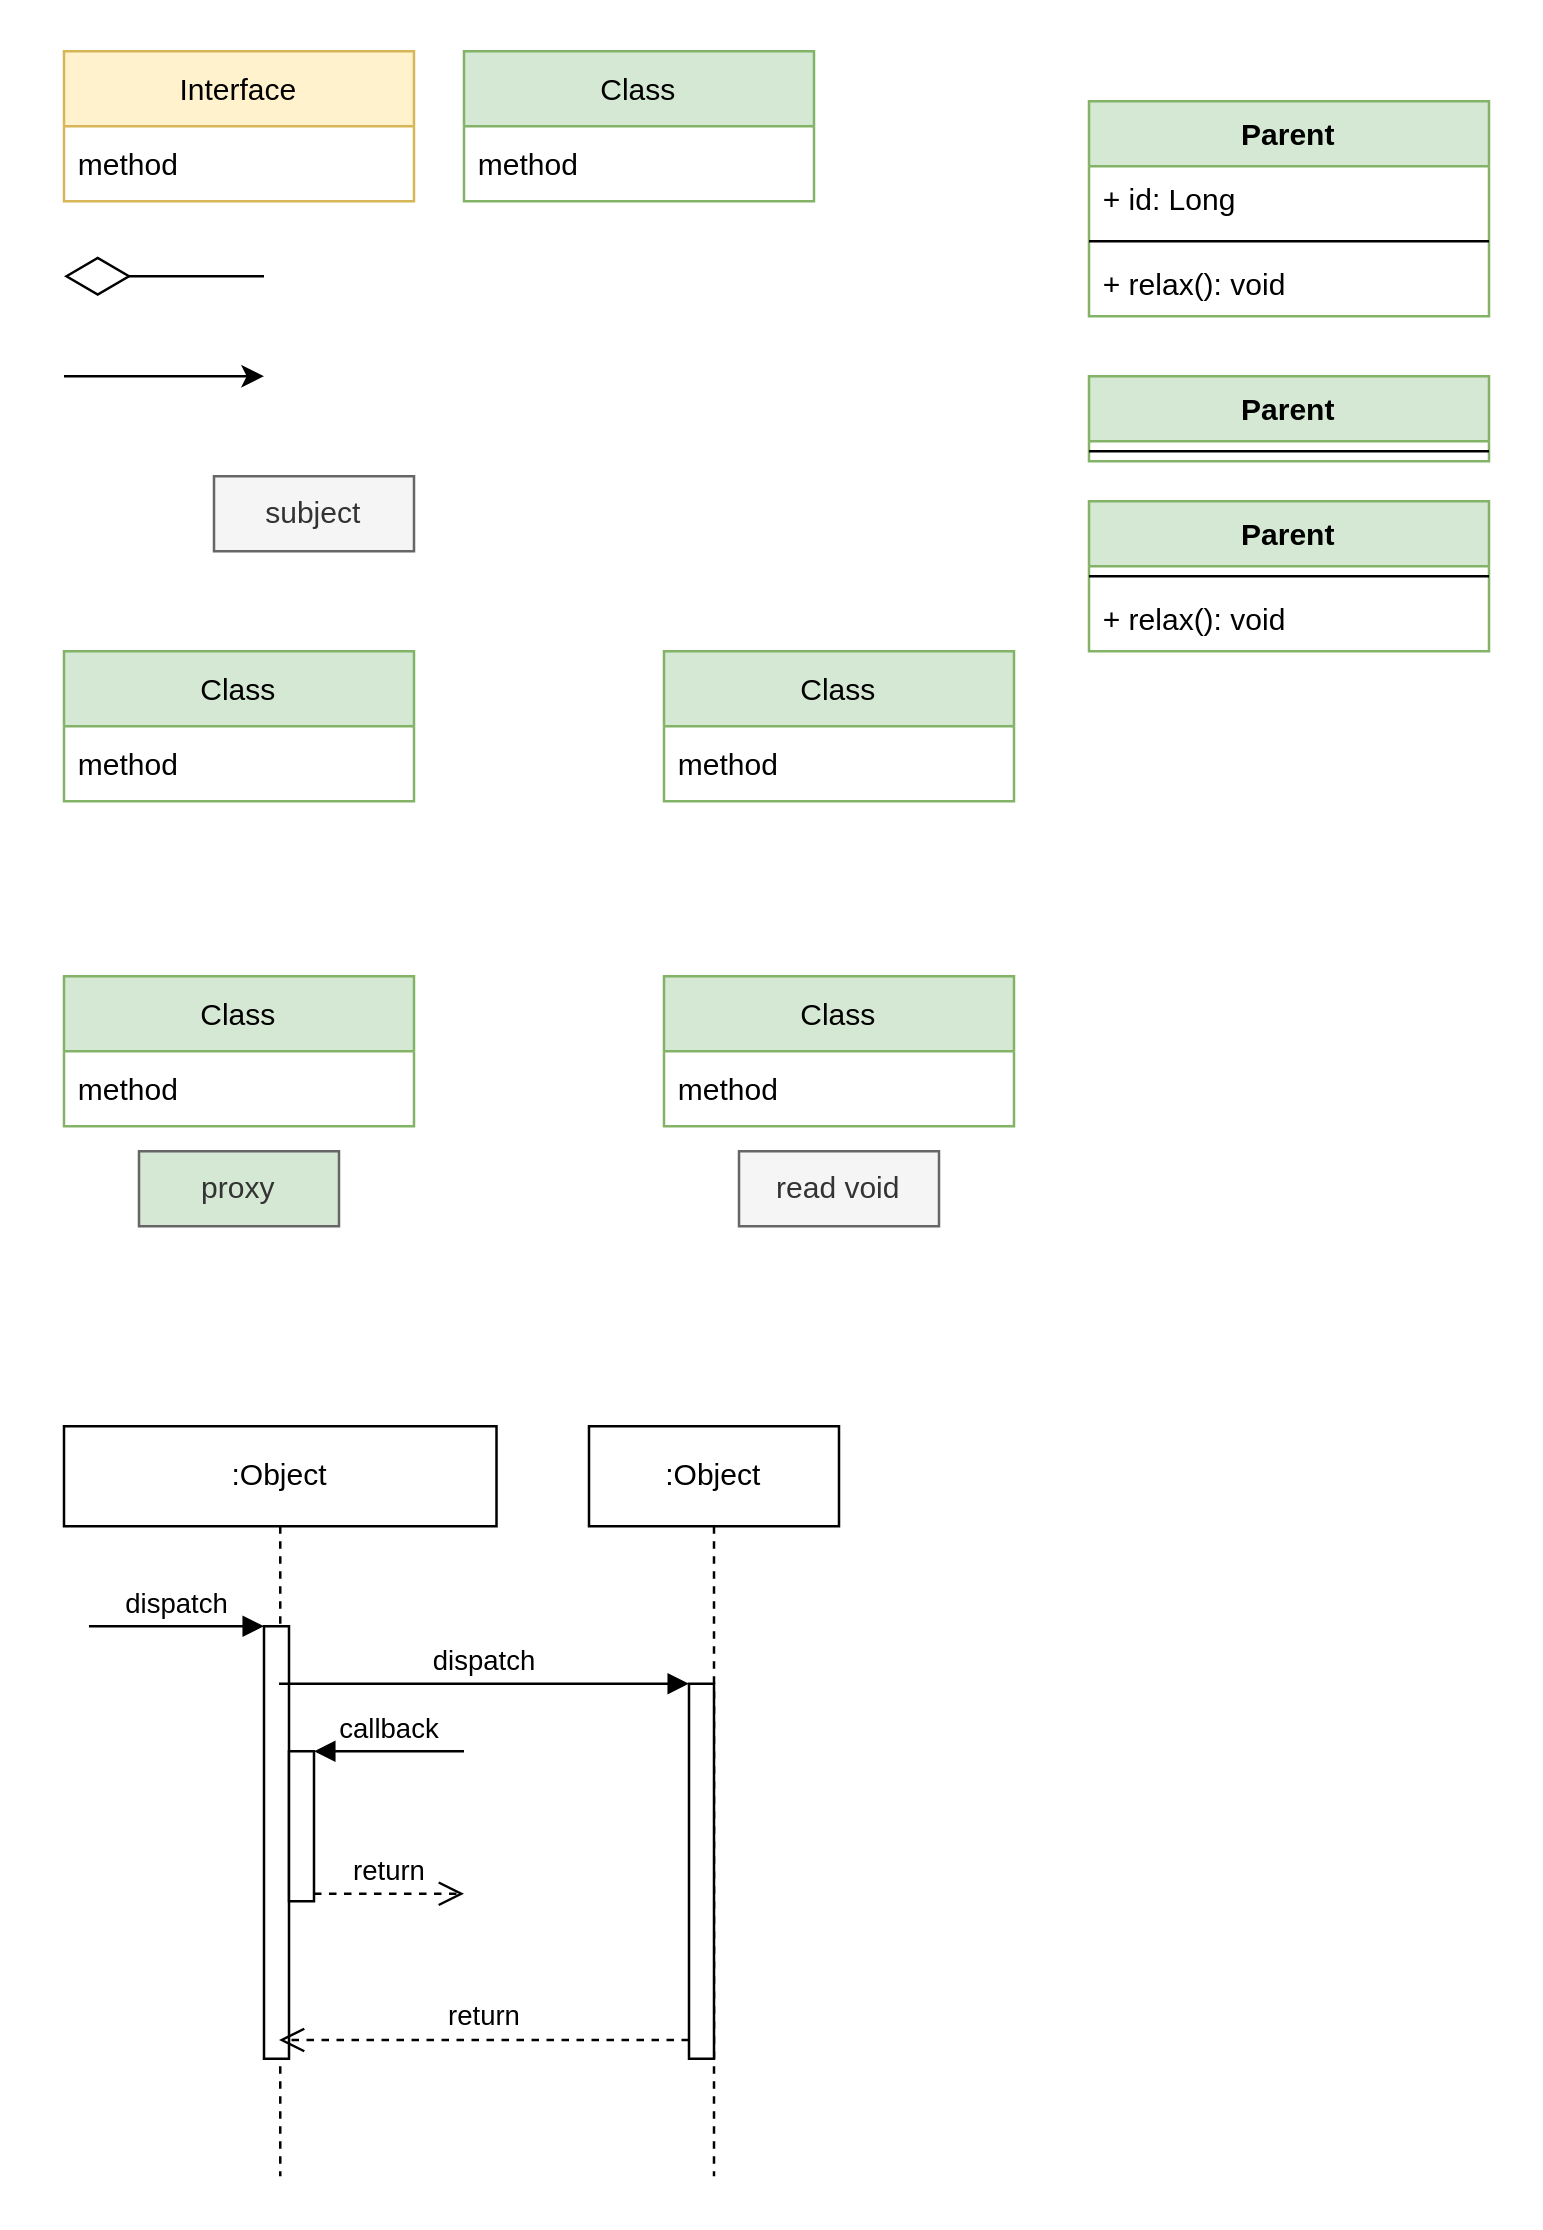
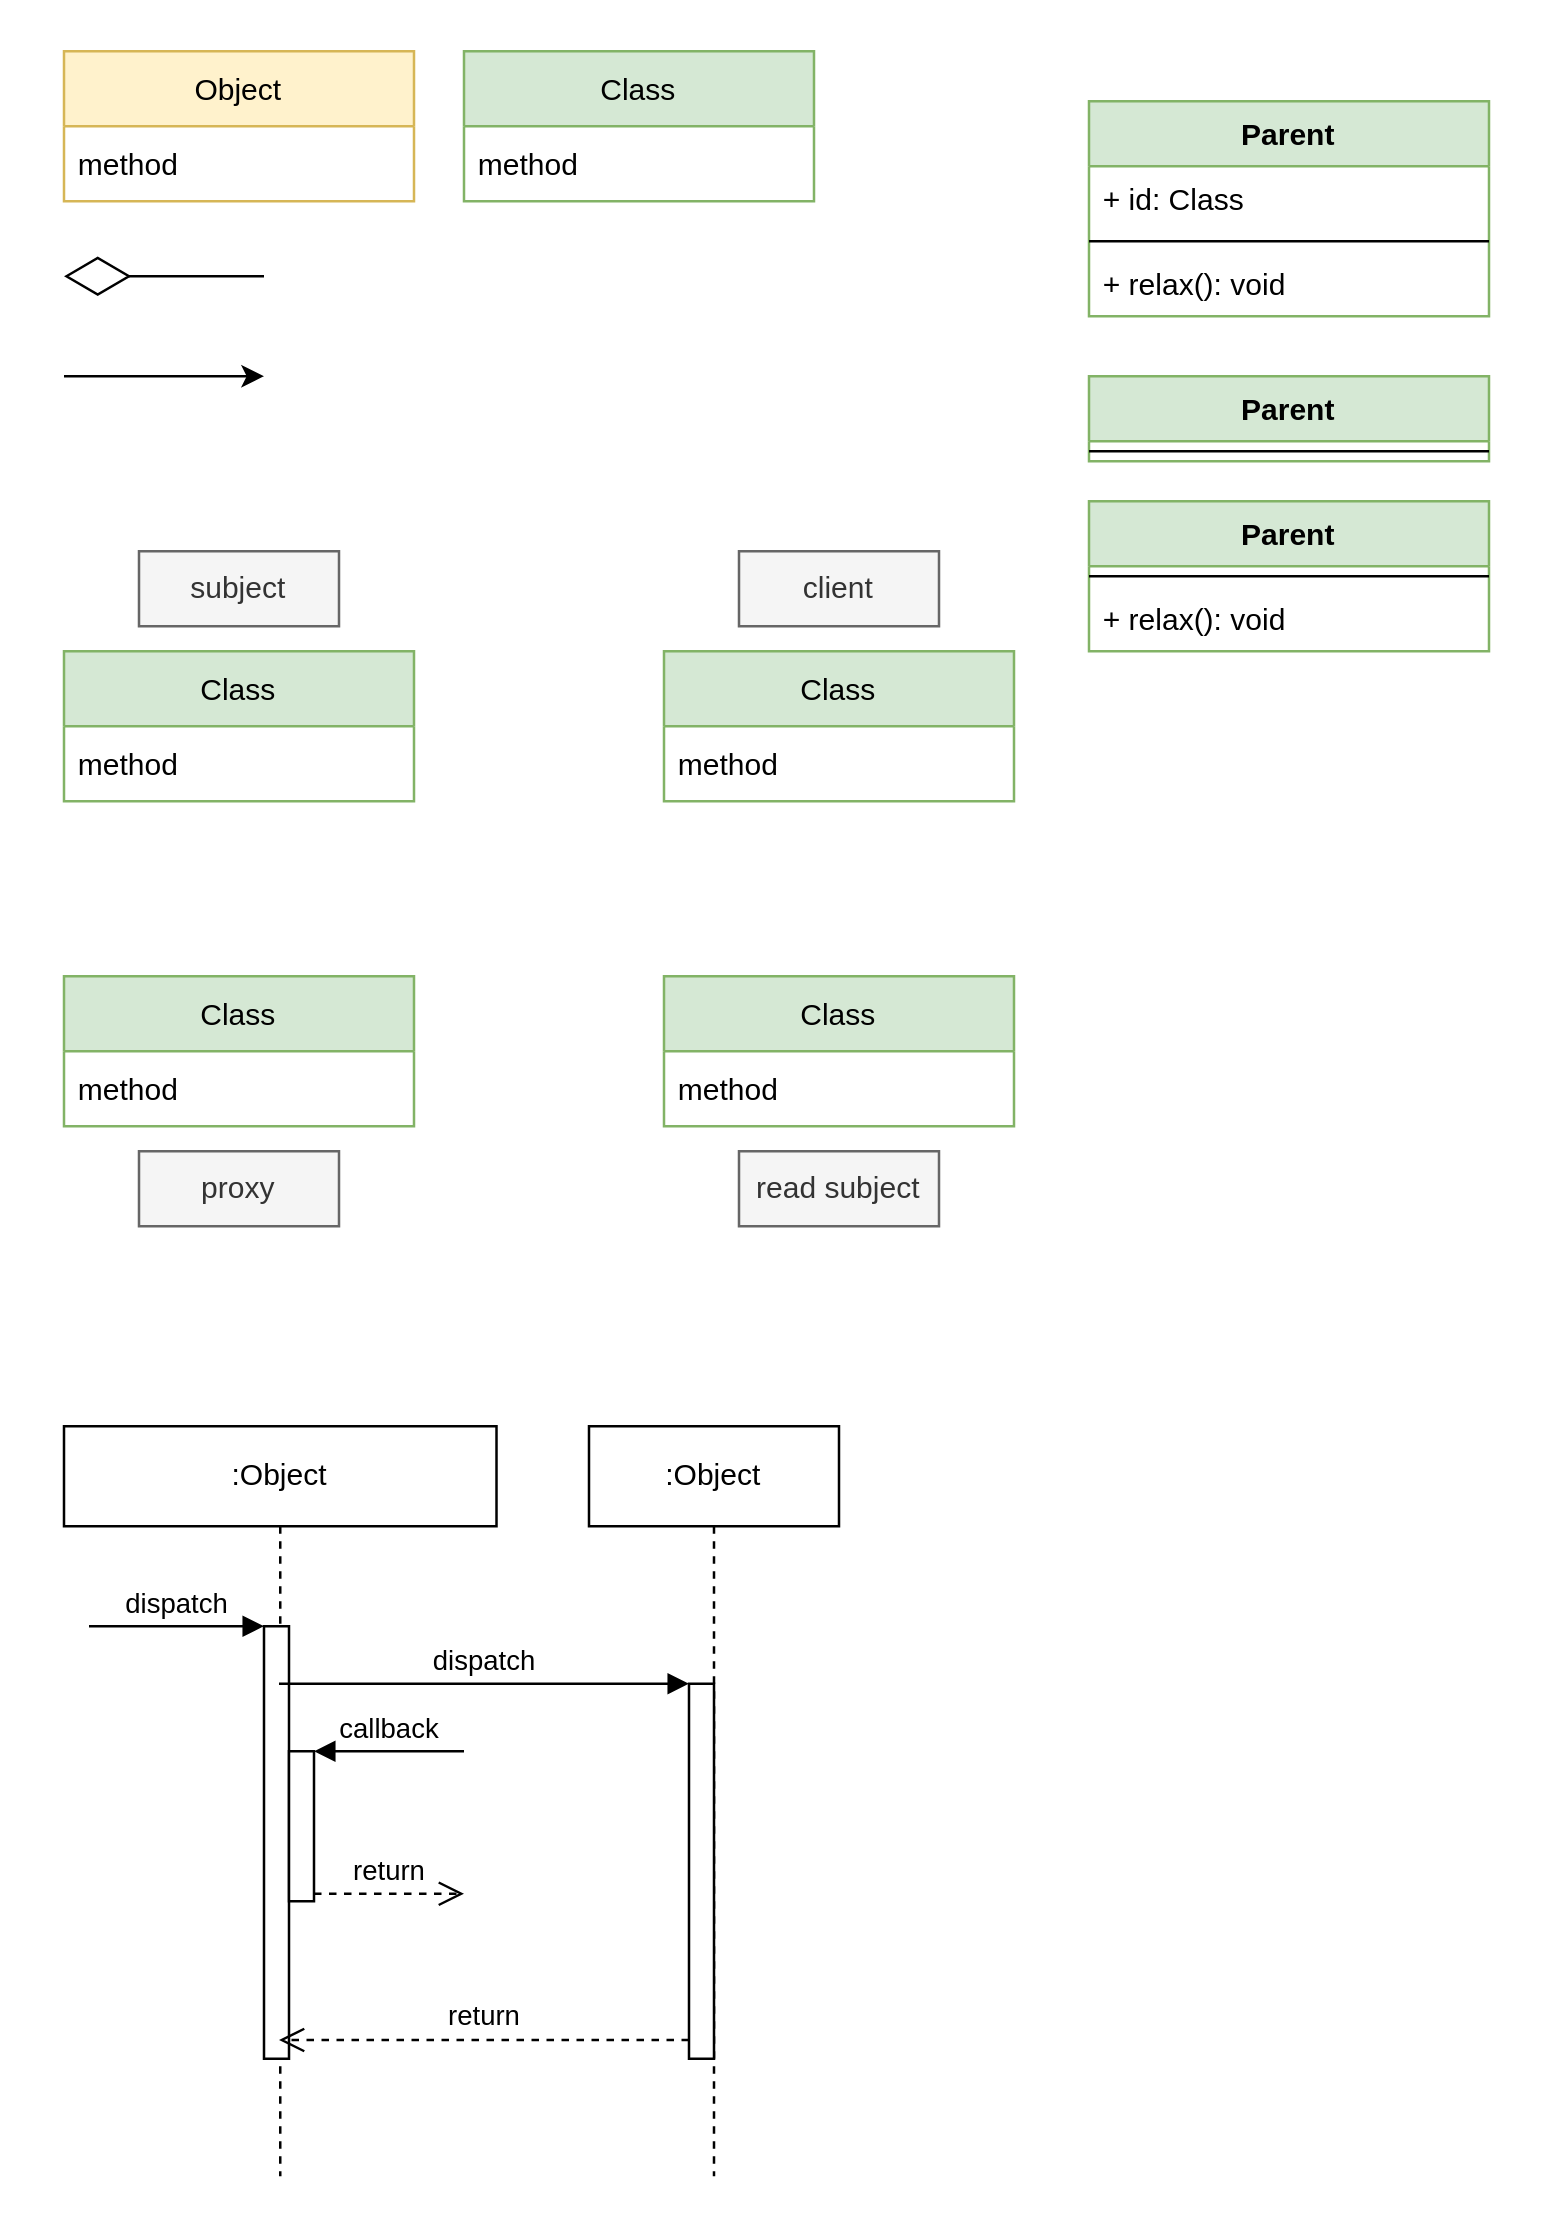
- <mxCell id="2" value="Interface" style="swimlane;fontStyle=0;childLayout=stackLayout;horizontal=1;startSize=30;horizontalStack=0;resizeParent=1;resizeParentMax=0;resizeLast=0;collapsible=1;marginBottom=0;fillColor=#fff2cc;strokeColor=#d6b656;" parent="1" vertex="1"><mxGeometry x="20" y="20" width="140" height="60" as="geometry" /></mxCell>
+ <mxCell id="2" value="Object" style="swimlane;fontStyle=0;childLayout=stackLayout;horizontal=1;startSize=30;horizontalStack=0;resizeParent=1;resizeParentMax=0;resizeLast=0;collapsible=1;marginBottom=0;fillColor=#fff2cc;strokeColor=#d6b656;" parent="1" vertex="1"><mxGeometry x="20" y="20" width="140" height="60" as="geometry" /></mxCell>
- <mxCell id="21" value="+ id: Long" style="text;strokeColor=none;fillColor=none;align=left;verticalAlign=top;spacingLeft=4;spacingRight=4;overflow=hidden;rotatable=0;points=[[0,0.5],[1,0.5]];portConstraint=eastwest;" parent="20" vertex="1"><mxGeometry y="26" width="160" height="26" as="geometry" /></mxCell>
+ <mxCell id="21" value="+ id: Class" style="text;strokeColor=none;fillColor=none;align=left;verticalAlign=top;spacingLeft=4;spacingRight=4;overflow=hidden;rotatable=0;points=[[0,0.5],[1,0.5]];portConstraint=eastwest;" parent="20" vertex="1"><mxGeometry y="26" width="160" height="26" as="geometry" /></mxCell>
- <mxCell id="14" value="subject" style="rounded=0;whiteSpace=wrap;html=1;fillColor=#f5f5f5;fontColor=#333333;strokeColor=#666666;" parent="1" vertex="1"><mxGeometry x="80" y="190" width="80" height="30" as="geometry" /></mxCell>
+ <mxCell id="14" value="subject" style="rounded=0;whiteSpace=wrap;html=1;fillColor=#f5f5f5;fontColor=#333333;strokeColor=#666666;" parent="1" vertex="1"><mxGeometry x="50" y="220" width="80" height="30" as="geometry" /></mxCell>
+ <mxCell id="17" value="client" style="rounded=0;whiteSpace=wrap;html=1;fillColor=#f5f5f5;fontColor=#333333;strokeColor=#666666;" parent="1" vertex="1"><mxGeometry x="290" y="220" width="80" height="30" as="geometry" /></mxCell>
- <mxCell id="11" value="proxy" style="rounded=0;whiteSpace=wrap;html=1;fillColor=#d5e8d4;fontColor=#333333;strokeColor=#666666;" parent="1" vertex="1"><mxGeometry x="50" y="460" width="80" height="30" as="geometry" /></mxCell>
+ <mxCell id="11" value="proxy" style="rounded=0;whiteSpace=wrap;html=1;fillColor=#f5f5f5;fontColor=#333333;strokeColor=#666666;" parent="1" vertex="1"><mxGeometry x="50" y="460" width="80" height="30" as="geometry" /></mxCell>
- <mxCell id="6" value="read void" style="rounded=0;whiteSpace=wrap;html=1;fillColor=#f5f5f5;fontColor=#333333;strokeColor=#666666;" parent="1" vertex="1"><mxGeometry x="290" y="460" width="80" height="30" as="geometry" /></mxCell>
+ <mxCell id="6" value="read subject" style="rounded=0;whiteSpace=wrap;html=1;fillColor=#f5f5f5;fontColor=#333333;strokeColor=#666666;" parent="1" vertex="1"><mxGeometry x="290" y="460" width="80" height="30" as="geometry" /></mxCell>
